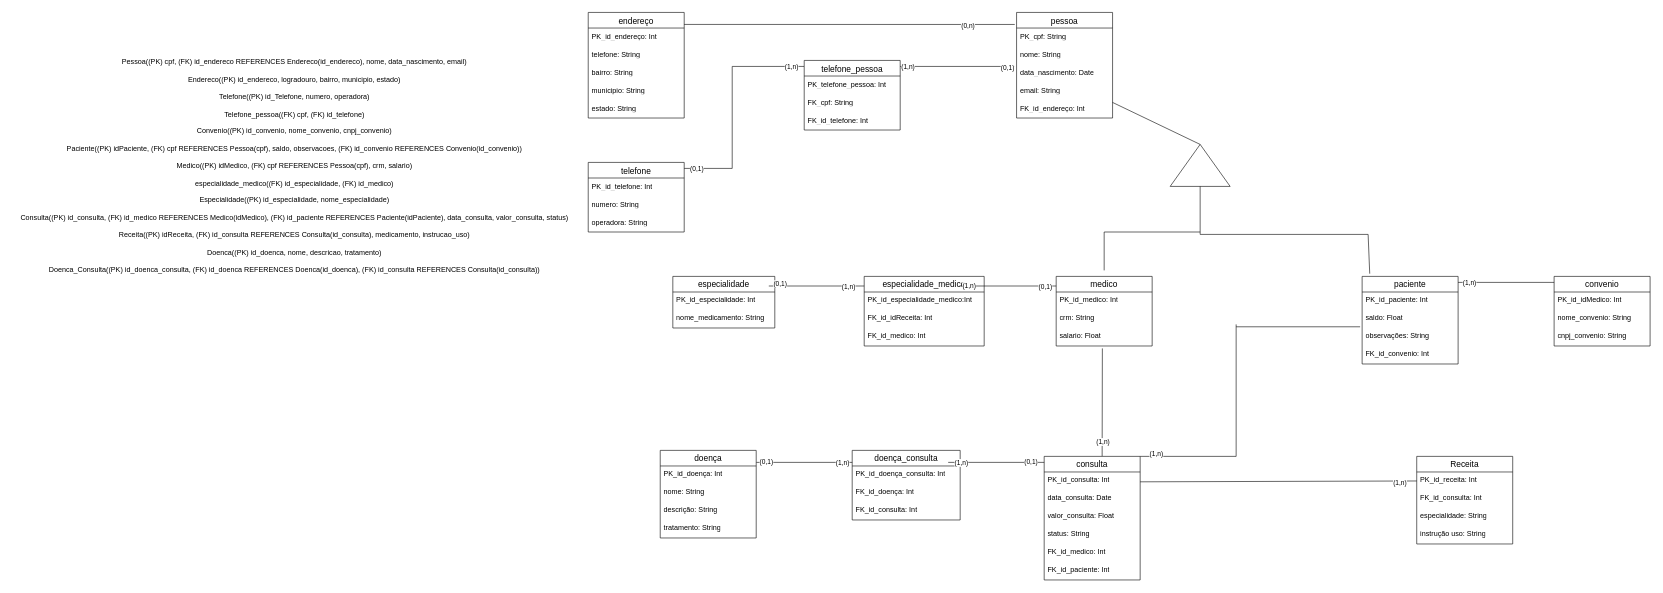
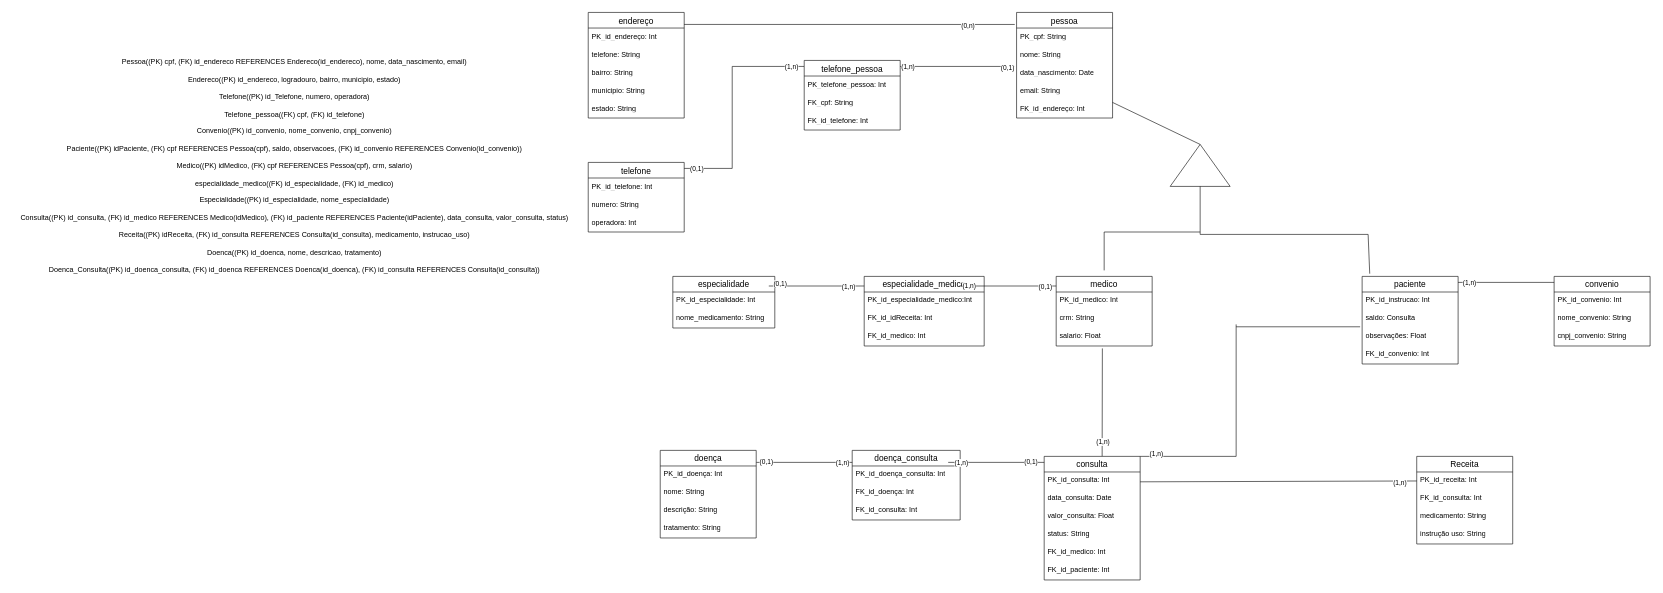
- <mxCell id="19" value="operadora: String" style="text;strokeColor=none;fillColor=none;spacingLeft=4;spacingRight=4;overflow=hidden;rotatable=0;points=[[0,0.5],[1,0.5]];portConstraint=eastwest;fontSize=12;whiteSpace=wrap;html=1;" parent="16" vertex="1"><mxGeometry y="86" width="160" height="30" as="geometry" /></mxCell>
+ <mxCell id="19" value="operadora: Int" style="text;strokeColor=none;fillColor=none;spacingLeft=4;spacingRight=4;overflow=hidden;rotatable=0;points=[[0,0.5],[1,0.5]];portConstraint=eastwest;fontSize=12;whiteSpace=wrap;html=1;" parent="16" vertex="1"><mxGeometry y="86" width="160" height="30" as="geometry" /></mxCell>
- <mxCell id="37" value="PK_id_paciente: Int" style="text;strokeColor=none;fillColor=none;spacingLeft=4;spacingRight=4;overflow=hidden;rotatable=0;points=[[0,0.5],[1,0.5]];portConstraint=eastwest;fontSize=12;whiteSpace=wrap;html=1;" parent="36" vertex="1"><mxGeometry y="26" width="160" height="30" as="geometry" /></mxCell>
+ <mxCell id="37" value="PK_id_instrucao: Int" style="text;strokeColor=none;fillColor=none;spacingLeft=4;spacingRight=4;overflow=hidden;rotatable=0;points=[[0,0.5],[1,0.5]];portConstraint=eastwest;fontSize=12;whiteSpace=wrap;html=1;" parent="36" vertex="1"><mxGeometry y="26" width="160" height="30" as="geometry" /></mxCell>
- <mxCell id="55" value="PK_id_idMedico: Int" style="text;strokeColor=none;fillColor=none;spacingLeft=4;spacingRight=4;overflow=hidden;rotatable=0;points=[[0,0.5],[1,0.5]];portConstraint=eastwest;fontSize=12;whiteSpace=wrap;html=1;" parent="54" vertex="1"><mxGeometry y="26" width="160" height="30" as="geometry" /></mxCell>
+ <mxCell id="55" value="PK_id_convenio: Int" style="text;strokeColor=none;fillColor=none;spacingLeft=4;spacingRight=4;overflow=hidden;rotatable=0;points=[[0,0.5],[1,0.5]];portConstraint=eastwest;fontSize=12;whiteSpace=wrap;html=1;" parent="54" vertex="1"><mxGeometry y="26" width="160" height="30" as="geometry" /></mxCell>
- <mxCell id="38" value="saldo: Float" style="text;strokeColor=none;fillColor=none;spacingLeft=4;spacingRight=4;overflow=hidden;rotatable=0;points=[[0,0.5],[1,0.5]];portConstraint=eastwest;fontSize=12;whiteSpace=wrap;html=1;" parent="36" vertex="1"><mxGeometry y="56" width="160" height="30" as="geometry" /></mxCell>
+ <mxCell id="38" value="saldo: Consulta" style="text;strokeColor=none;fillColor=none;spacingLeft=4;spacingRight=4;overflow=hidden;rotatable=0;points=[[0,0.5],[1,0.5]];portConstraint=eastwest;fontSize=12;whiteSpace=wrap;html=1;" parent="36" vertex="1"><mxGeometry y="56" width="160" height="30" as="geometry" /></mxCell>
- <mxCell id="39" value="observações: String" style="text;strokeColor=none;fillColor=none;spacingLeft=4;spacingRight=4;overflow=hidden;rotatable=0;points=[[0,0.5],[1,0.5]];portConstraint=eastwest;fontSize=12;whiteSpace=wrap;html=1;" parent="36" vertex="1"><mxGeometry y="86" width="160" height="30" as="geometry" /></mxCell>
+ <mxCell id="39" value="observações: Float" style="text;strokeColor=none;fillColor=none;spacingLeft=4;spacingRight=4;overflow=hidden;rotatable=0;points=[[0,0.5],[1,0.5]];portConstraint=eastwest;fontSize=12;whiteSpace=wrap;html=1;" parent="36" vertex="1"><mxGeometry y="86" width="160" height="30" as="geometry" /></mxCell>
- <mxCell id="92" value="especialidade: String" style="text;strokeColor=none;fillColor=none;spacingLeft=4;spacingRight=4;overflow=hidden;rotatable=0;points=[[0,0.5],[1,0.5]];portConstraint=eastwest;fontSize=12;whiteSpace=wrap;html=1;" parent="89" vertex="1"><mxGeometry y="86" width="160" height="30" as="geometry" /></mxCell>
+ <mxCell id="92" value="medicamento: String" style="text;strokeColor=none;fillColor=none;spacingLeft=4;spacingRight=4;overflow=hidden;rotatable=0;points=[[0,0.5],[1,0.5]];portConstraint=eastwest;fontSize=12;whiteSpace=wrap;html=1;" parent="89" vertex="1"><mxGeometry y="86" width="160" height="30" as="geometry" /></mxCell>
